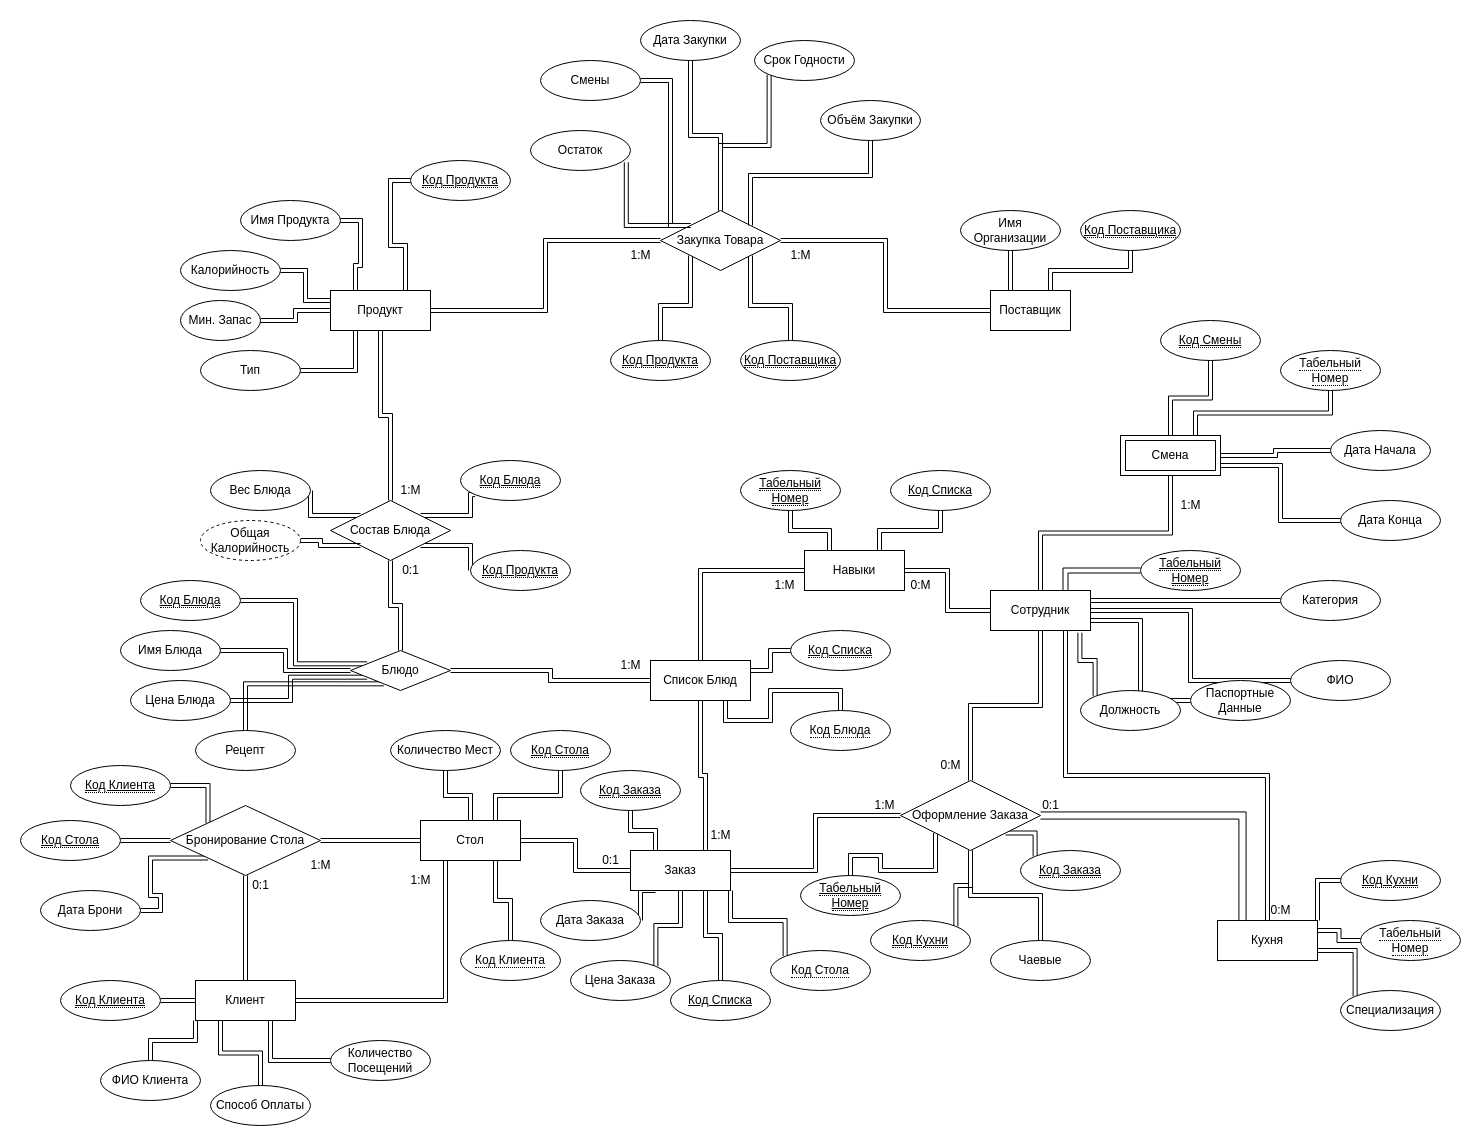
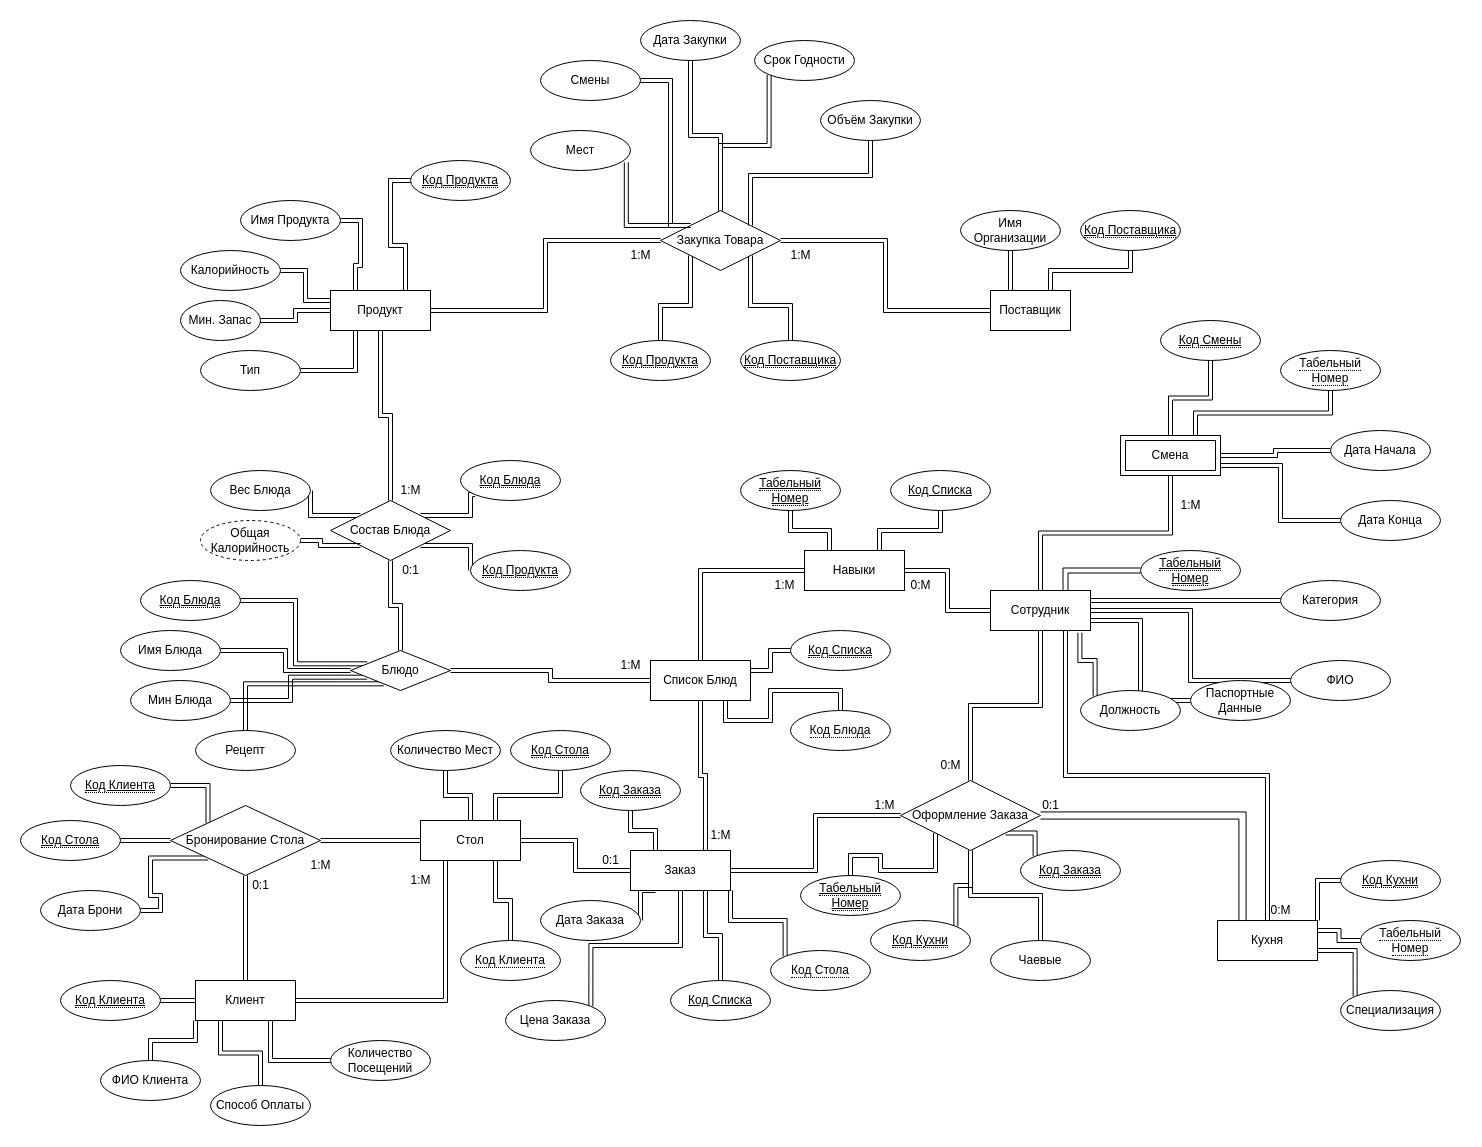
- <mxCell id="121" value="Остаток" style="ellipse;whiteSpace=wrap;html=1;align=center;" vertex="1" parent="1"><mxGeometry x="530" y="130" width="100" height="40" as="geometry" /></mxCell>
+ <mxCell id="121" value="Мест" style="ellipse;whiteSpace=wrap;html=1;align=center;" vertex="1" parent="1"><mxGeometry x="530" y="130" width="100" height="40" as="geometry" /></mxCell>
- <mxCell id="97" value="Цена Блюда" style="ellipse;whiteSpace=wrap;html=1;align=center;" vertex="1" parent="1"><mxGeometry x="130" y="680" width="100" height="40" as="geometry" /></mxCell>
+ <mxCell id="97" value="Мин Блюда" style="ellipse;whiteSpace=wrap;html=1;align=center;" vertex="1" parent="1"><mxGeometry x="130" y="680" width="100" height="40" as="geometry" /></mxCell>
- <mxCell id="134" value="Цена Заказа" style="ellipse;whiteSpace=wrap;html=1;align=center;" vertex="1" parent="1"><mxGeometry x="570" y="960" width="100" height="40" as="geometry" /></mxCell>
+ <mxCell id="134" value="Цена Заказа" style="ellipse;whiteSpace=wrap;html=1;align=center;" vertex="1" parent="1"><mxGeometry x="505" y="1000" width="100" height="40" as="geometry" /></mxCell>
